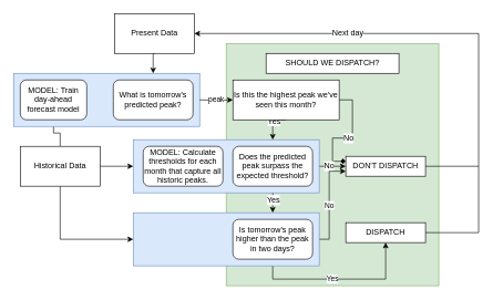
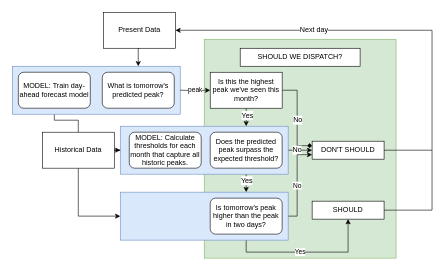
- <mxCell id="27" value="MODEL: Train day-ahead forecast model" style="rounded=1;whiteSpace=wrap;html=1;" vertex="1" parent="25"><mxGeometry x="10" y="10" width="100" height="60" as="geometry" /></mxCell>
+ <mxCell id="27" value="MODEL: Train day-ahead forecast model" style="rounded=1;whiteSpace=wrap;html=1;" vertex="1" parent="25"><mxGeometry x="10" y="10" width="120" height="60" as="geometry" /></mxCell>
- <mxCell id="13" value="Is this the highest peak we've seen this month?" style="rounded=0;whiteSpace=wrap;html=1;" vertex="1" parent="1"><mxGeometry x="350" y="120" width="160" height="60" as="geometry" /></mxCell>
+ <mxCell id="13" value="Is this the highest peak we've seen this month?" style="rounded=0;whiteSpace=wrap;html=1;" vertex="1" parent="1"><mxGeometry x="350" y="120" width="120" height="60" as="geometry" /></mxCell>
- <mxCell id="6" value="Historical Data" style="rounded=0;whiteSpace=wrap;html=1;" vertex="1" parent="1"><mxGeometry x="30" y="220" width="120" height="60" as="geometry" /></mxCell>
+ <mxCell id="6" value="Historical Data" style="rounded=0;whiteSpace=wrap;html=1;" vertex="1" parent="1"><mxGeometry x="70" y="220" width="120" height="60" as="geometry" /></mxCell>
- <mxCell id="23" value="DON'T DISPATCH" style="rounded=0;whiteSpace=wrap;html=1;" vertex="1" parent="1"><mxGeometry x="520" y="235" width="120" height="30" as="geometry" /></mxCell>
+ <mxCell id="23" value="DON'T SHOULD" style="rounded=0;whiteSpace=wrap;html=1;" vertex="1" parent="1"><mxGeometry x="520" y="235" width="120" height="30" as="geometry" /></mxCell>
- <mxCell id="22" value="DISPATCH" style="rounded=0;whiteSpace=wrap;html=1;" vertex="1" parent="1"><mxGeometry x="520" y="335" width="120" height="30" as="geometry" /></mxCell>
+ <mxCell id="22" value="SHOULD" style="rounded=0;whiteSpace=wrap;html=1;" vertex="1" parent="1"><mxGeometry x="520" y="335" width="120" height="30" as="geometry" /></mxCell>
